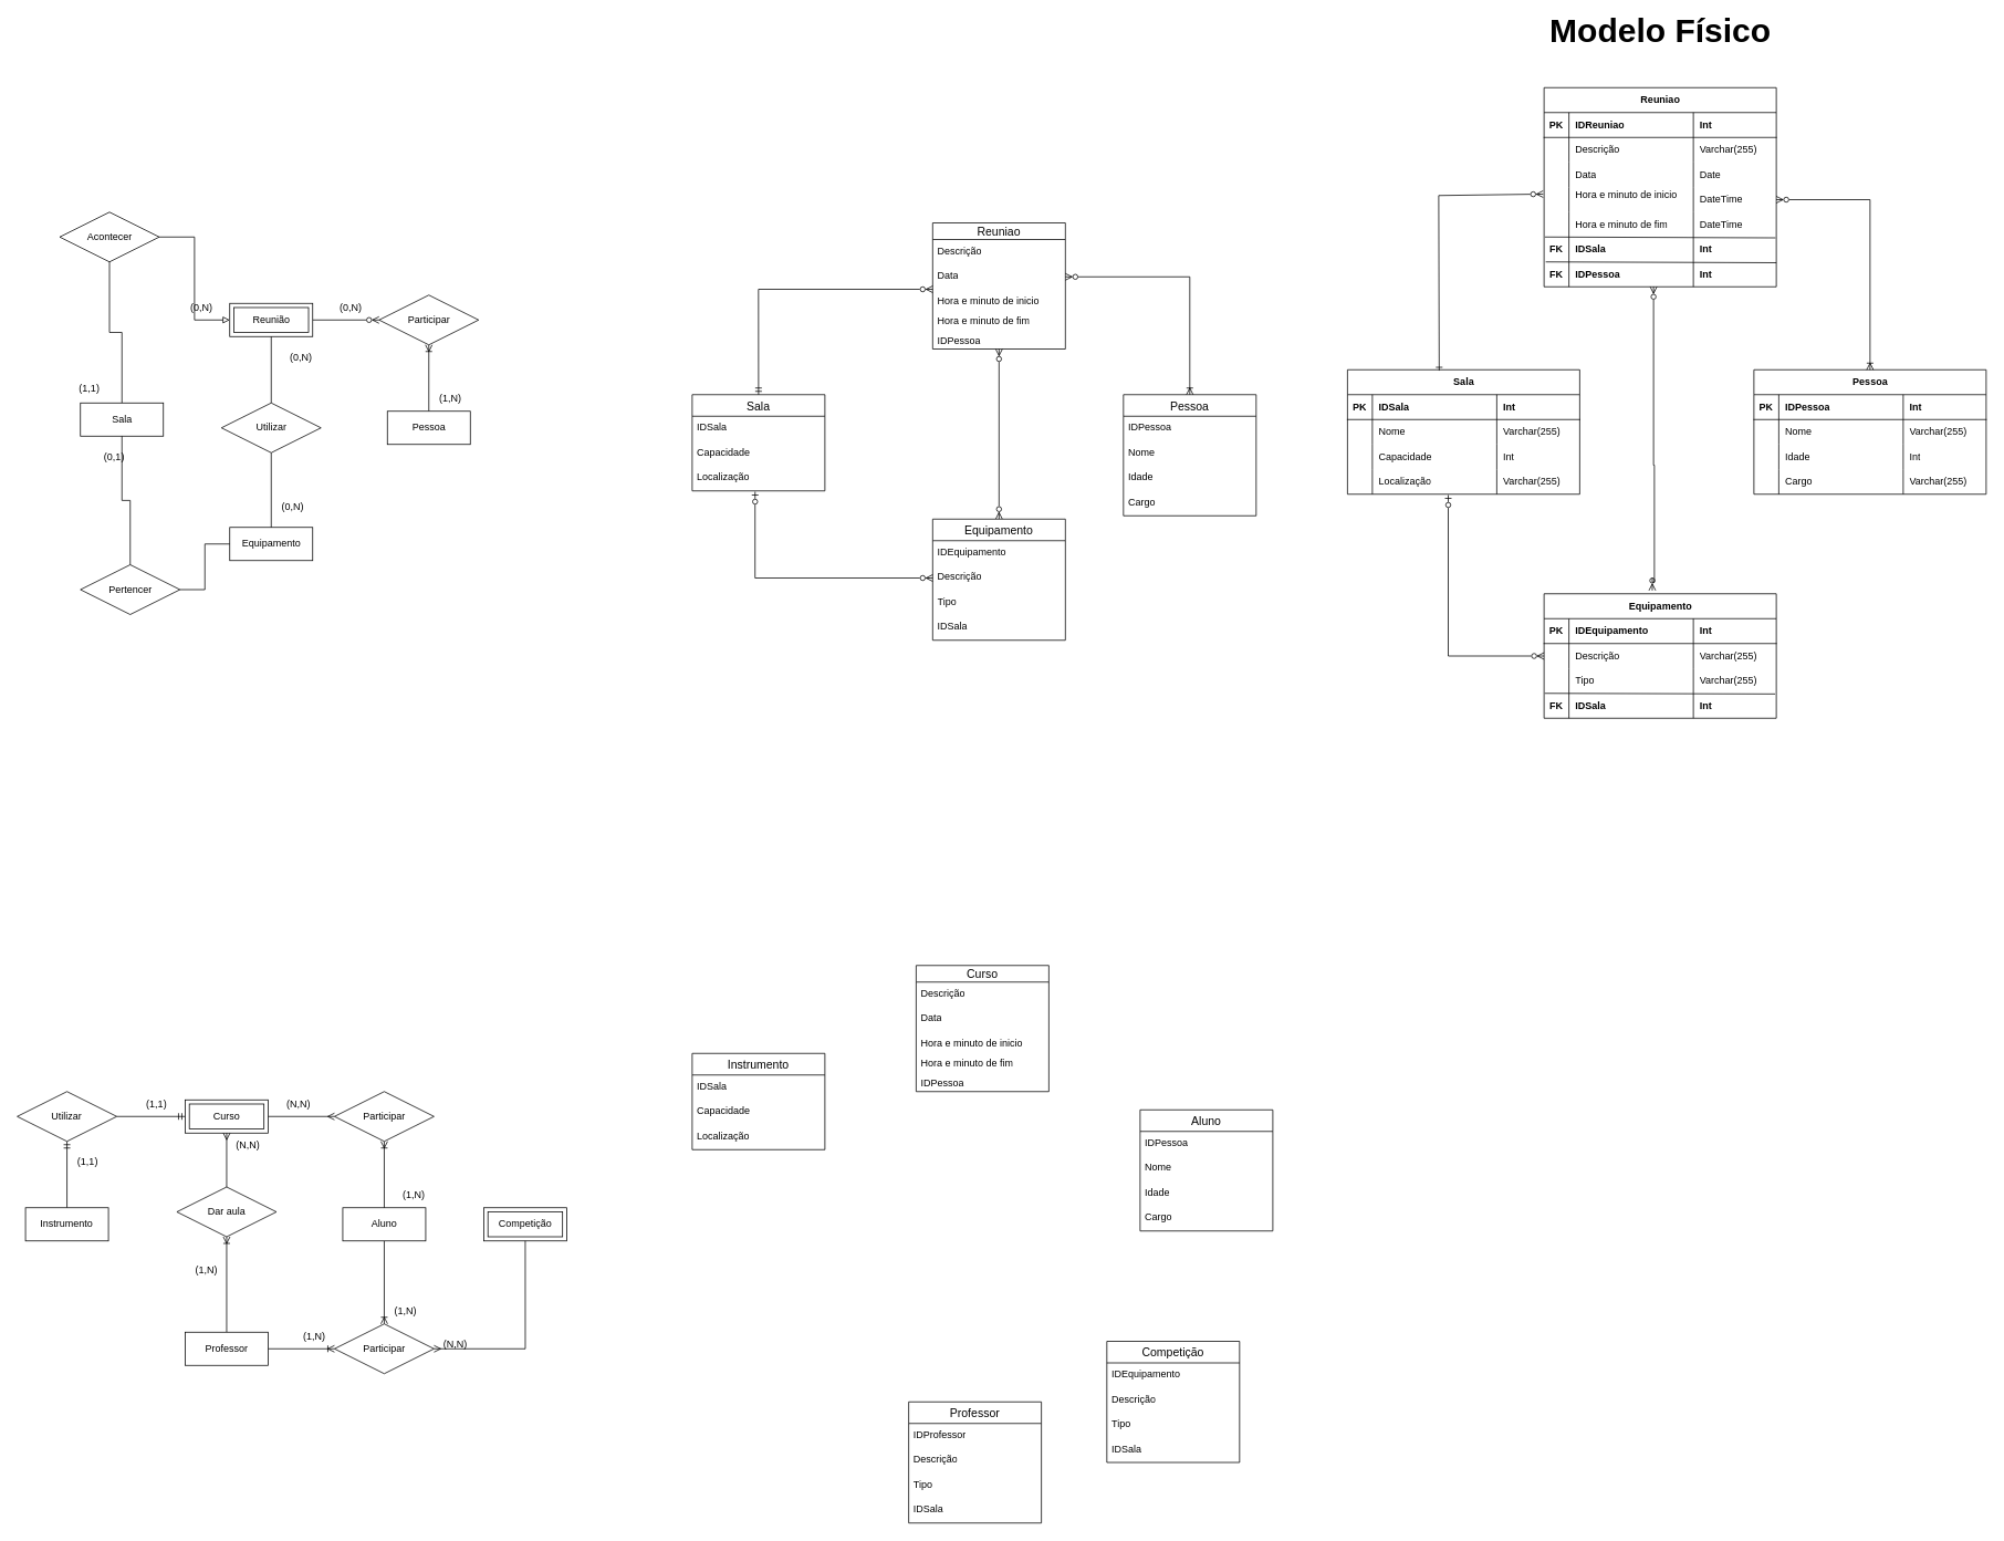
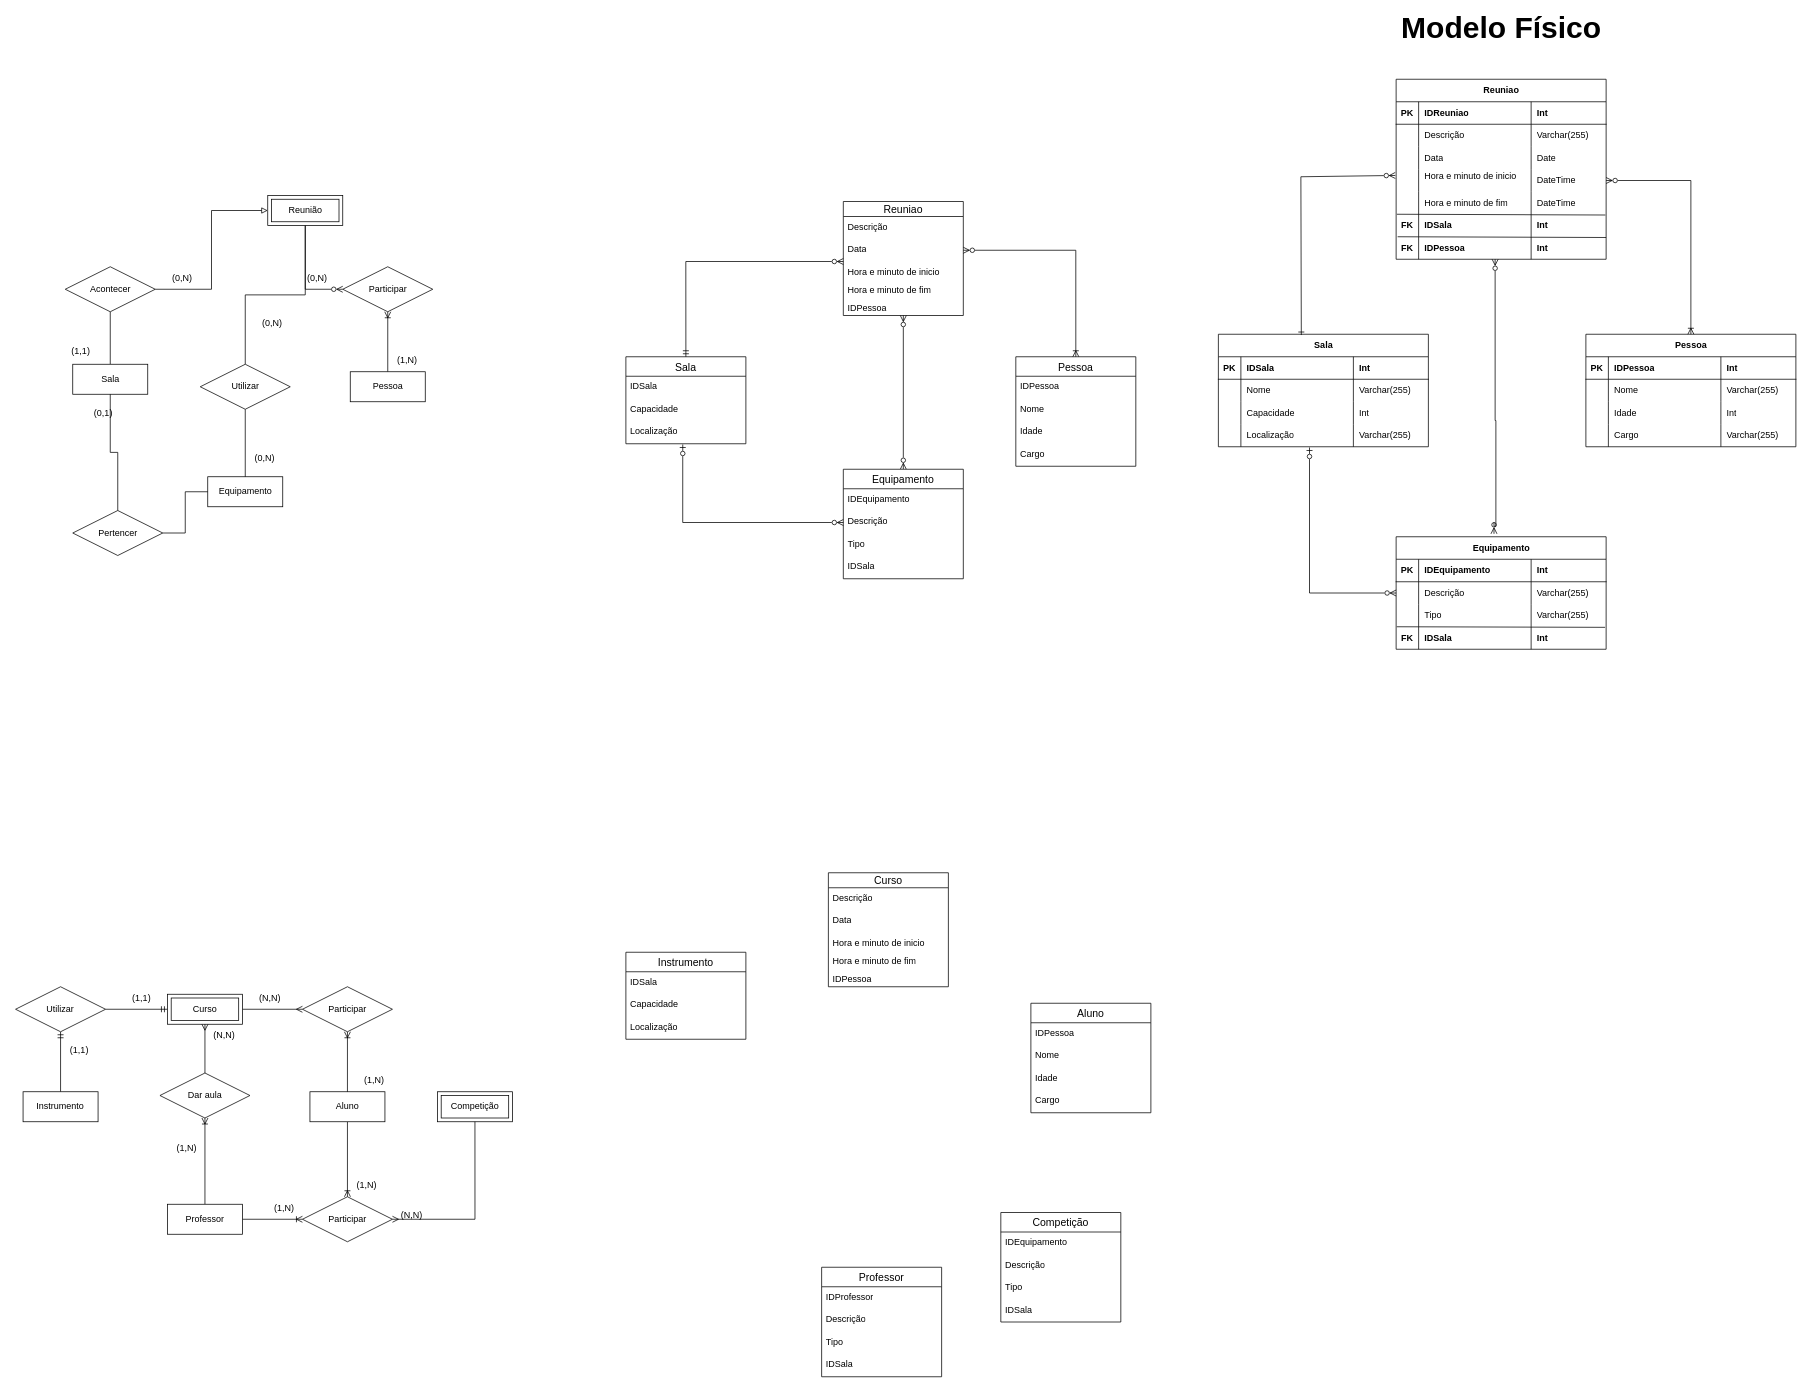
- <mxCell id="13" value="Acontecer" style="shape=rhombus;perimeter=rhombusPerimeter;whiteSpace=wrap;html=1;align=center;" parent="1" vertex="1"><mxGeometry x="71.5" y="255" width="120" height="60" as="geometry" /></mxCell>
+ <mxCell id="13" value="Acontecer" style="shape=rhombus;perimeter=rhombusPerimeter;whiteSpace=wrap;html=1;align=center;" parent="1" vertex="1"><mxGeometry x="86.5" y="355" width="120" height="60" as="geometry" /></mxCell>
- <mxCell id="5" value="Reunião" style="shape=ext;margin=3;double=1;whiteSpace=wrap;html=1;align=center;" parent="1" vertex="1"><mxGeometry x="276.5" y="365" width="100" height="40" as="geometry" /></mxCell>
+ <mxCell id="5" value="Reunião" style="shape=ext;margin=3;double=1;whiteSpace=wrap;html=1;align=center;" parent="1" vertex="1"><mxGeometry x="356.5" y="260" width="100" height="40" as="geometry" /></mxCell>
